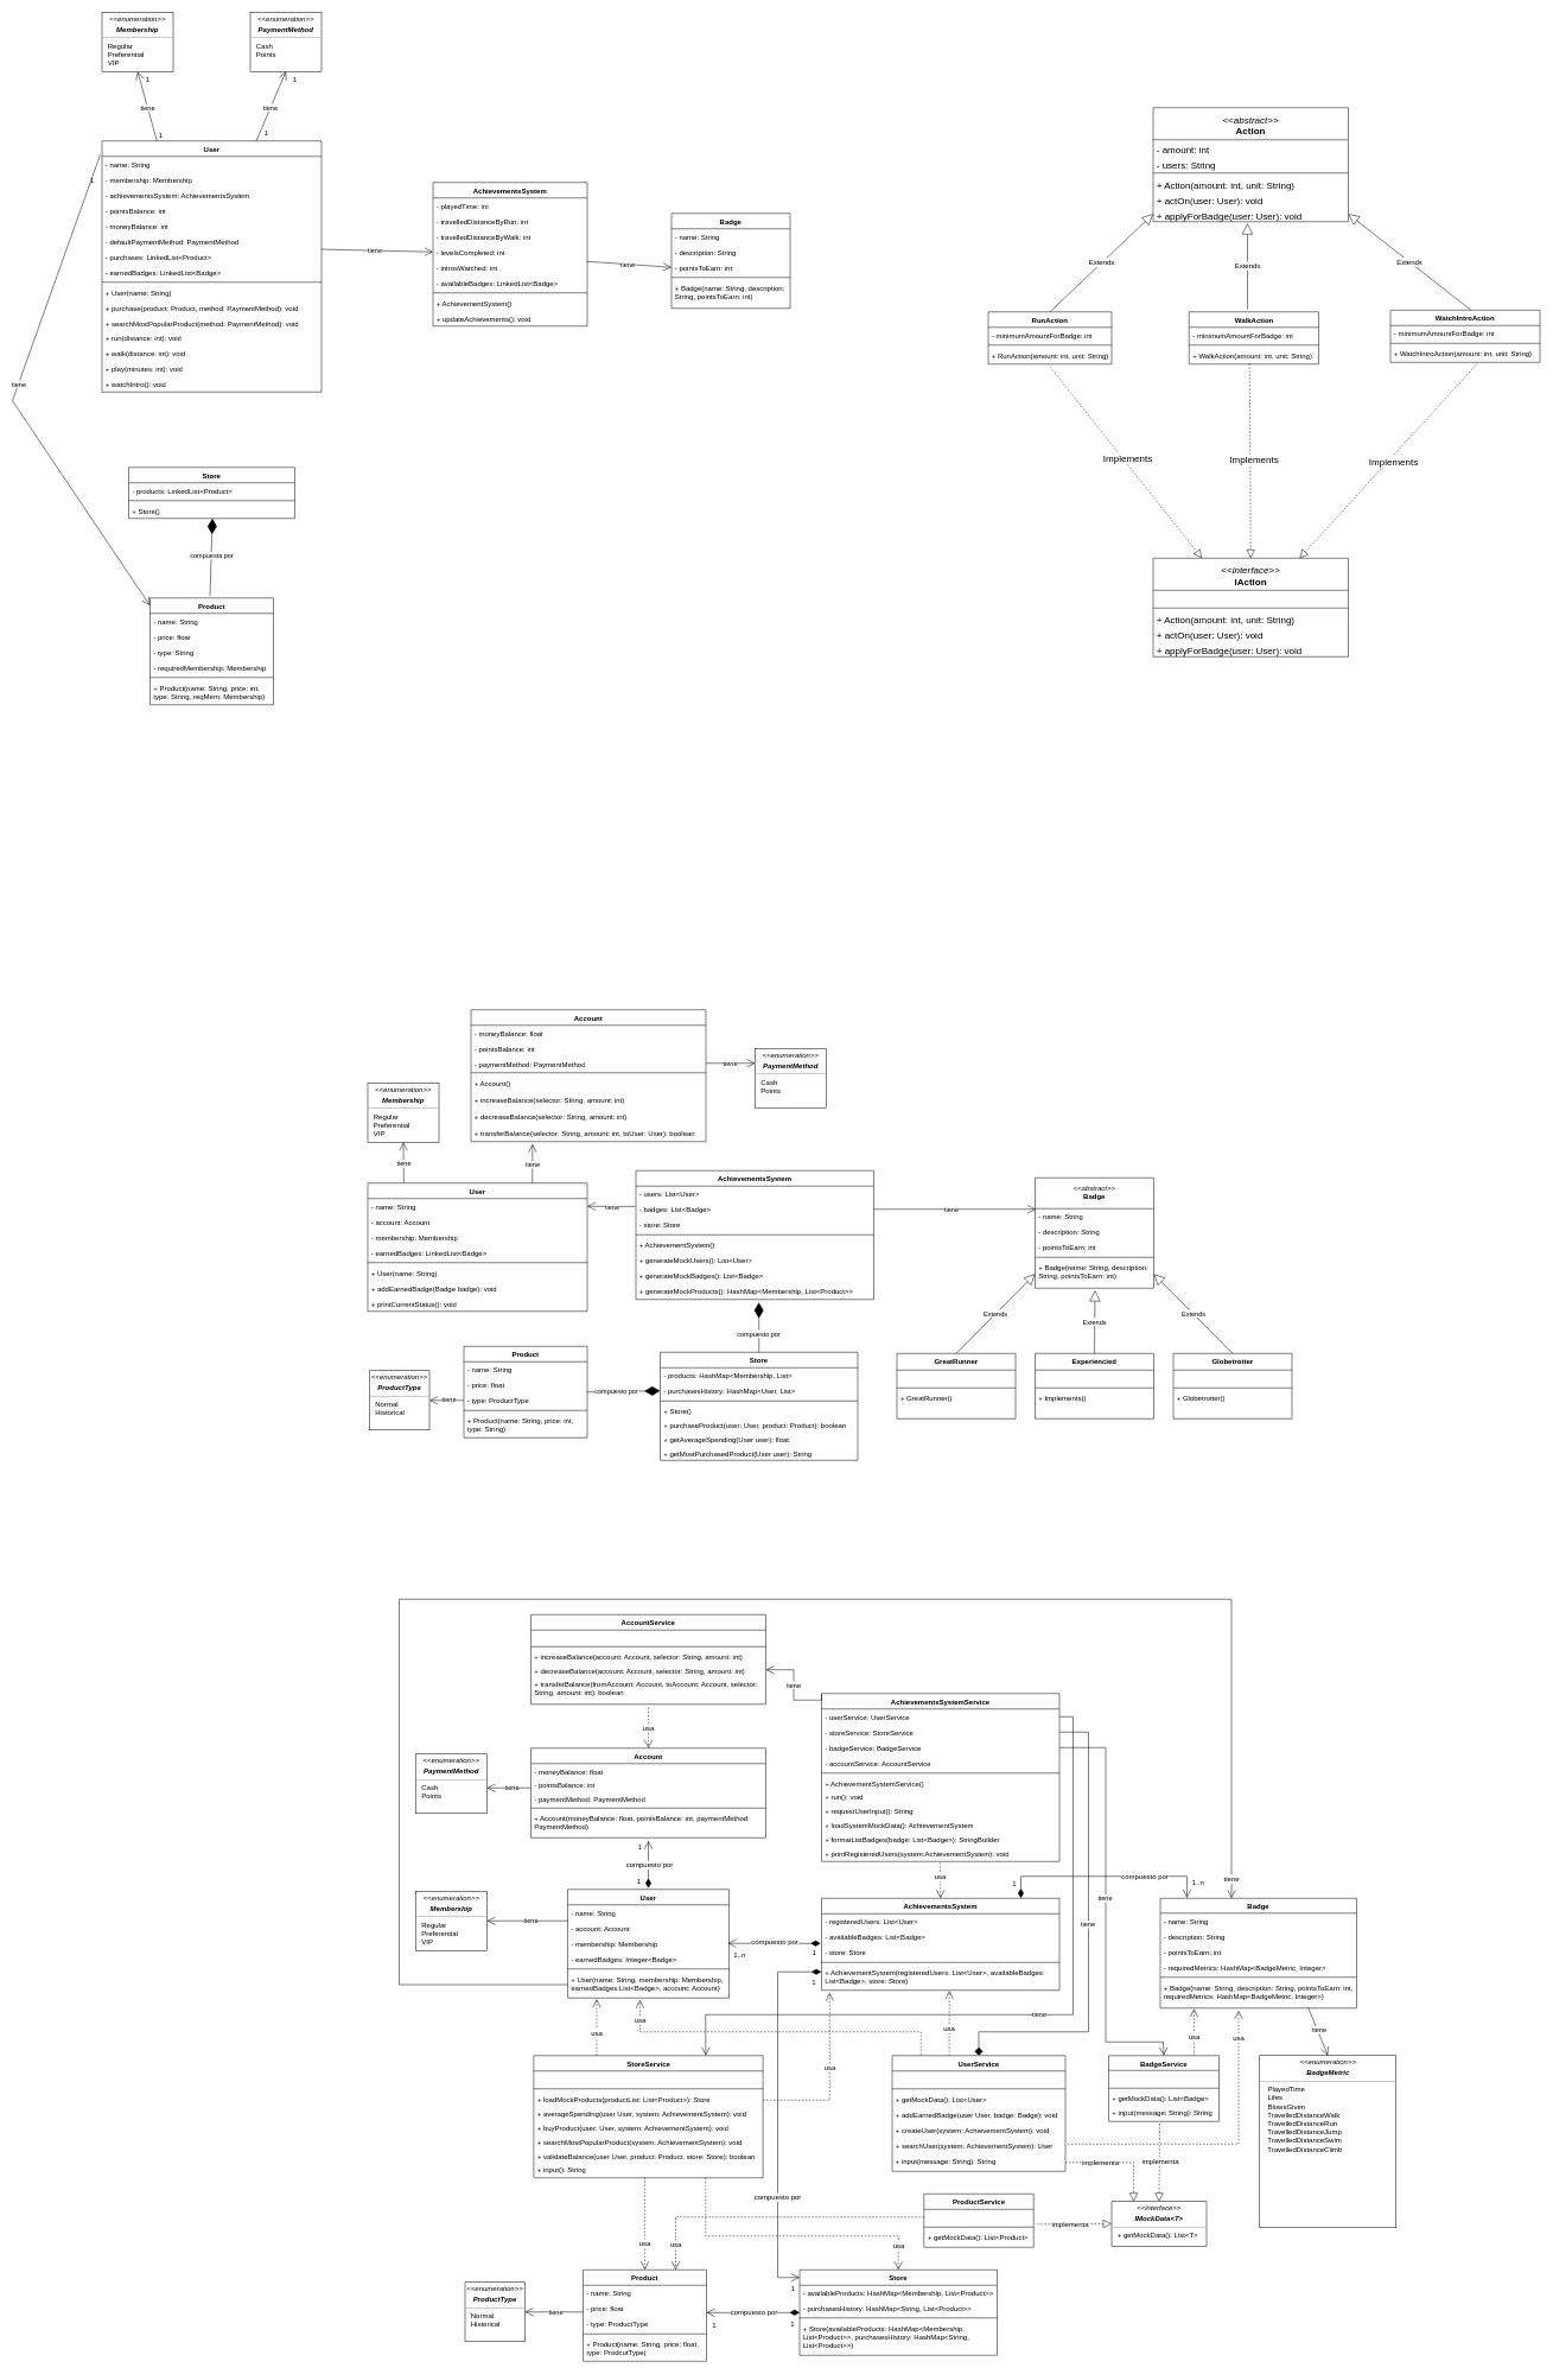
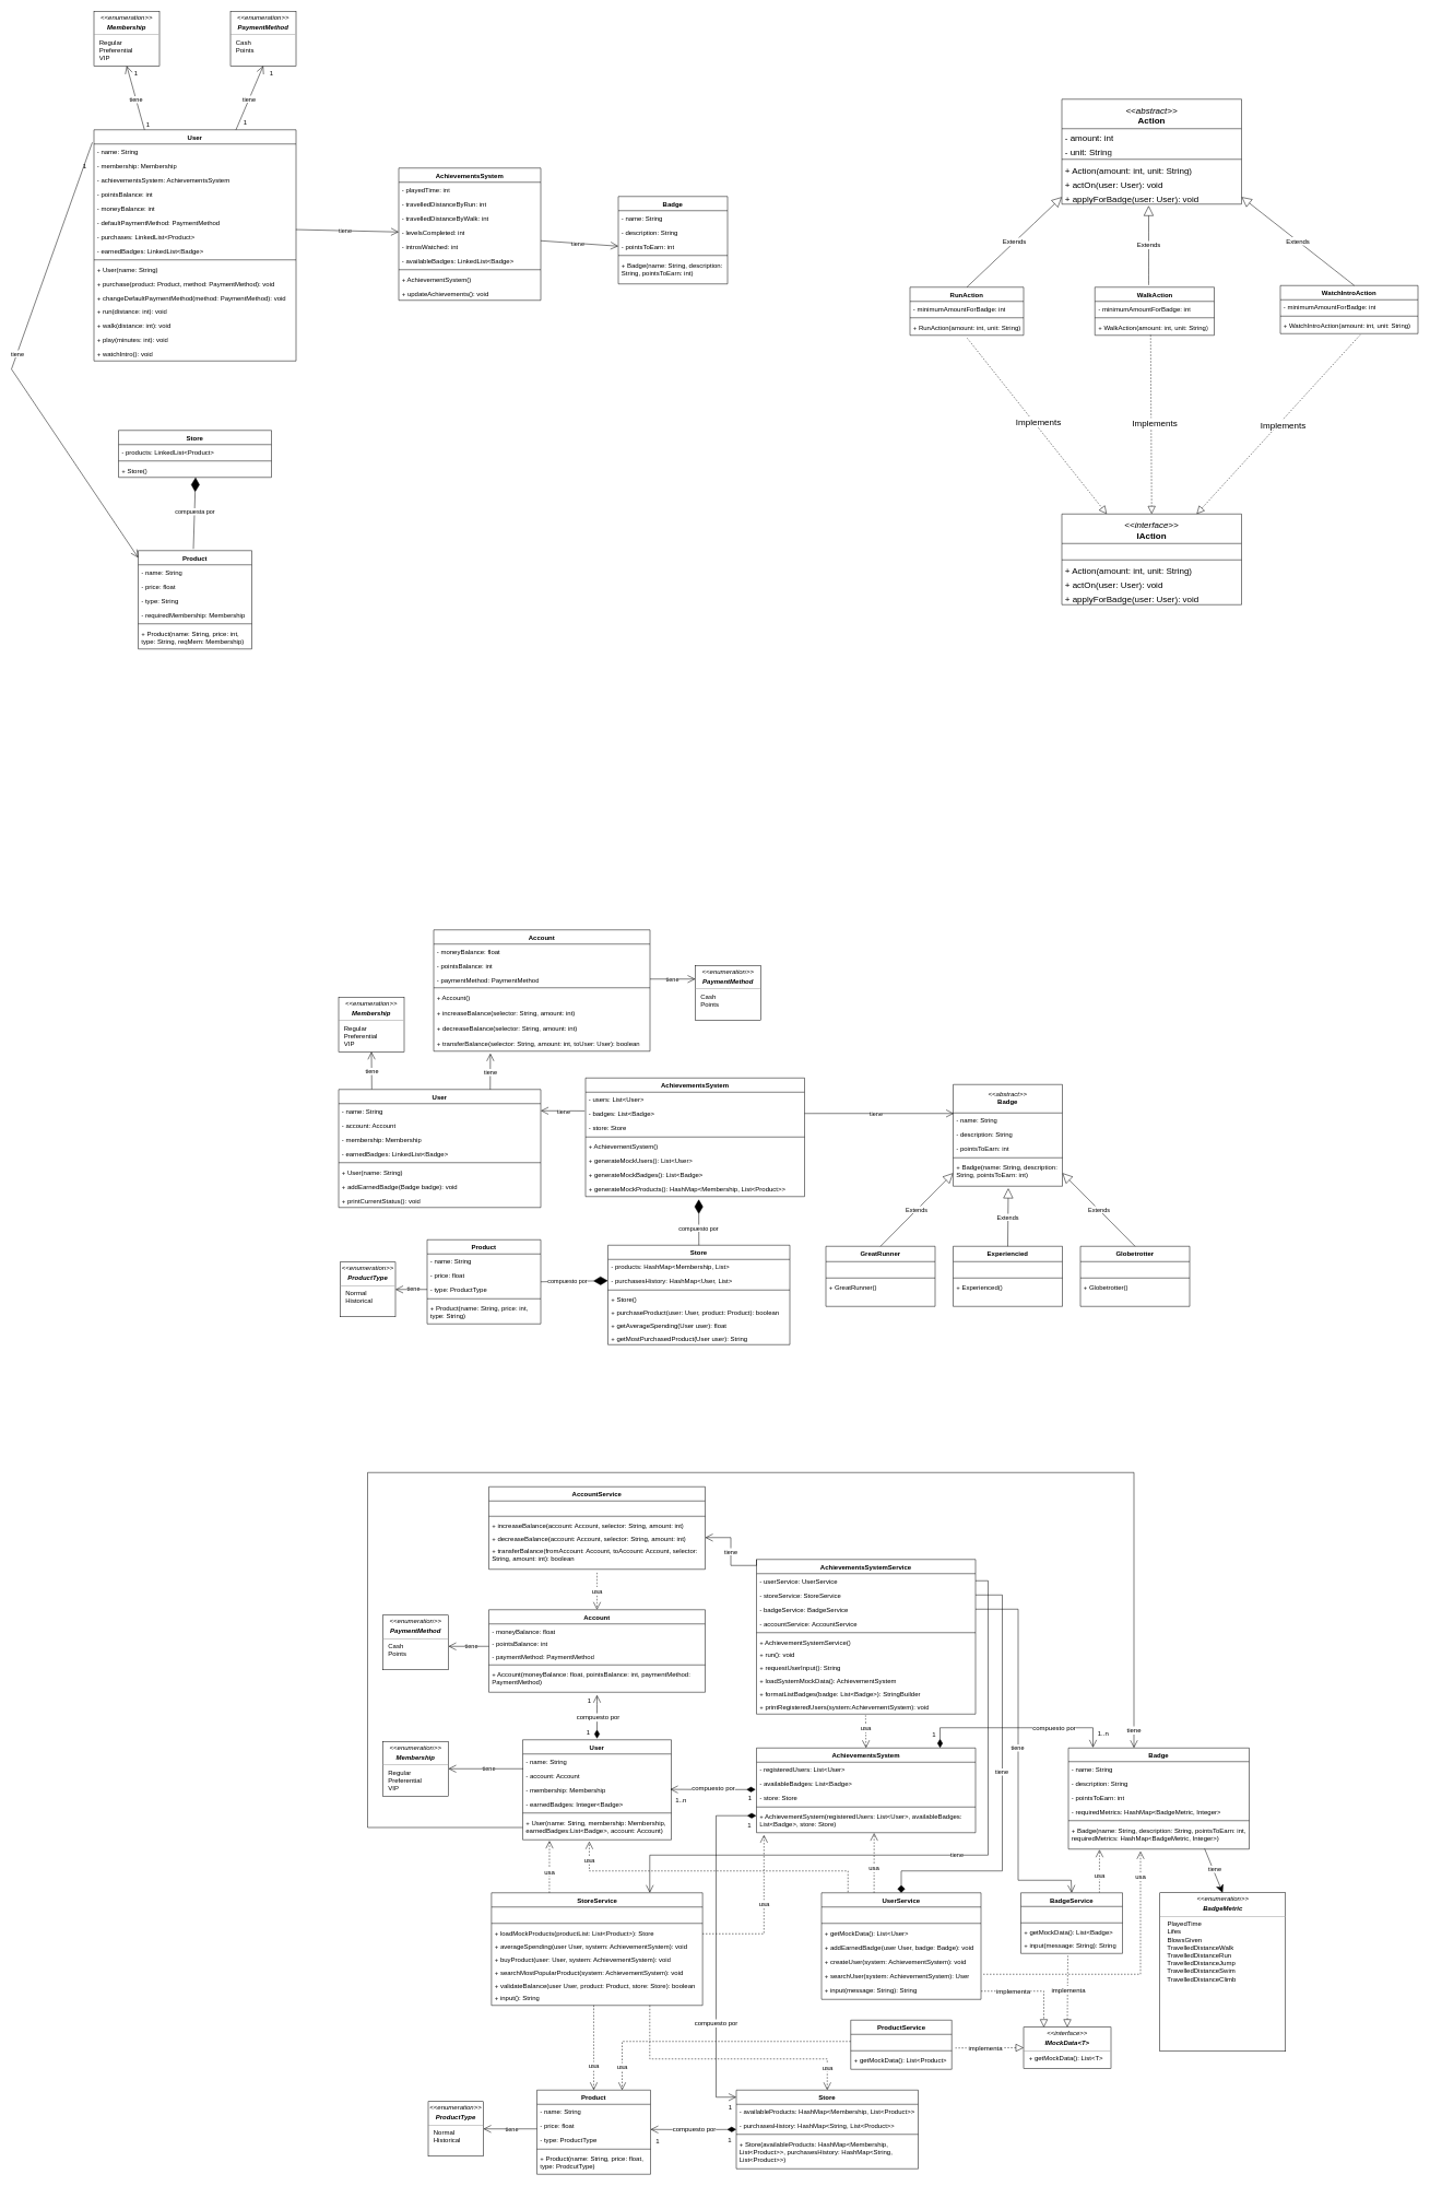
- <mxCell id="50" value="&lt;div&gt;- users: String&lt;/div&gt;" style="text;strokeColor=none;fillColor=none;align=left;verticalAlign=top;spacingLeft=4;spacingRight=4;overflow=hidden;rotatable=0;points=[[0,0.5],[1,0.5]];portConstraint=eastwest;whiteSpace=wrap;html=1;fontSize=16;" parent="48" vertex="1"><mxGeometry y="80" width="329" height="26" as="geometry" /></mxCell>
+ <mxCell id="50" value="&lt;div&gt;- unit: String&lt;/div&gt;" style="text;strokeColor=none;fillColor=none;align=left;verticalAlign=top;spacingLeft=4;spacingRight=4;overflow=hidden;rotatable=0;points=[[0,0.5],[1,0.5]];portConstraint=eastwest;whiteSpace=wrap;html=1;fontSize=16;" parent="48" vertex="1"><mxGeometry y="80" width="329" height="26" as="geometry" /></mxCell>
- <mxCell id="24" value="&lt;div&gt;+ searchMostPopularProduct(method: PaymentMethod): void&lt;br&gt;&lt;/div&gt;" style="text;strokeColor=none;fillColor=none;align=left;verticalAlign=top;spacingLeft=4;spacingRight=4;overflow=hidden;rotatable=0;points=[[0,0.5],[1,0.5]];portConstraint=eastwest;whiteSpace=wrap;html=1;" parent="12" vertex="1"><mxGeometry y="294" width="370" height="25" as="geometry" /></mxCell>
+ <mxCell id="24" value="&lt;div&gt;+ changeDefaultPaymentMethod(method: PaymentMethod): void&lt;br&gt;&lt;/div&gt;" style="text;strokeColor=none;fillColor=none;align=left;verticalAlign=top;spacingLeft=4;spacingRight=4;overflow=hidden;rotatable=0;points=[[0,0.5],[1,0.5]];portConstraint=eastwest;whiteSpace=wrap;html=1;" parent="12" vertex="1"><mxGeometry y="294" width="370" height="25" as="geometry" /></mxCell>
- <mxCell id="133" value="+ Implements()" style="text;strokeColor=none;fillColor=none;align=left;verticalAlign=top;spacingLeft=4;spacingRight=4;overflow=hidden;rotatable=0;points=[[0,0.5],[1,0.5]];portConstraint=eastwest;whiteSpace=wrap;html=1;" parent="130" vertex="1"><mxGeometry y="62" width="200" height="48" as="geometry" /></mxCell>
+ <mxCell id="133" value="+ Experienced()" style="text;strokeColor=none;fillColor=none;align=left;verticalAlign=top;spacingLeft=4;spacingRight=4;overflow=hidden;rotatable=0;points=[[0,0.5],[1,0.5]];portConstraint=eastwest;whiteSpace=wrap;html=1;" parent="130" vertex="1"><mxGeometry y="62" width="200" height="48" as="geometry" /></mxCell>
- <mxCell id="280" value="" style="endArrow=open;endFill=1;endSize=12;html=1;rounded=0;entryX=0.5;entryY=0;entryDx=0;entryDy=0;exitX=0.753;exitY=0.979;exitDx=0;exitDy=0;exitPerimeter=0;" edge="1" parent="1" source="256" target="279"><mxGeometry width="160" relative="1" as="geometry"><mxPoint x="2200" y="3385" as="sourcePoint" /><mxPoint x="2337" y="4613.97" as="targetPoint" /></mxGeometry></mxCell>
+ <mxCell id="280" value="" style="endArrow=classic;endFill=1;endSize=12;html=1;rounded=0;entryX=0.5;entryY=0;entryDx=0;entryDy=0;exitX=0.753;exitY=0.979;exitDx=0;exitDy=0;exitPerimeter=0;" edge="1" parent="1" source="256" target="279"><mxGeometry width="160" relative="1" as="geometry"><mxPoint x="2200" y="3385" as="sourcePoint" /><mxPoint x="2337" y="4613.97" as="targetPoint" /></mxGeometry></mxCell>
